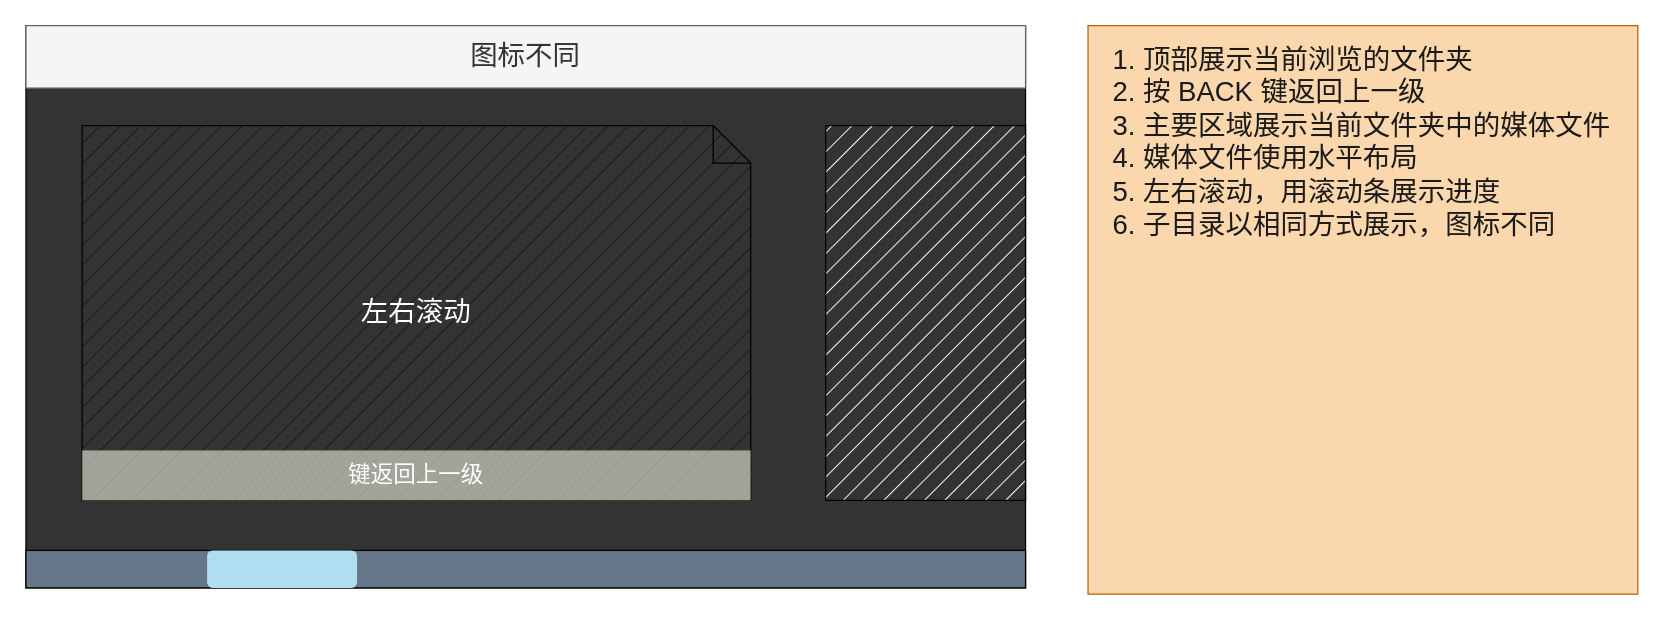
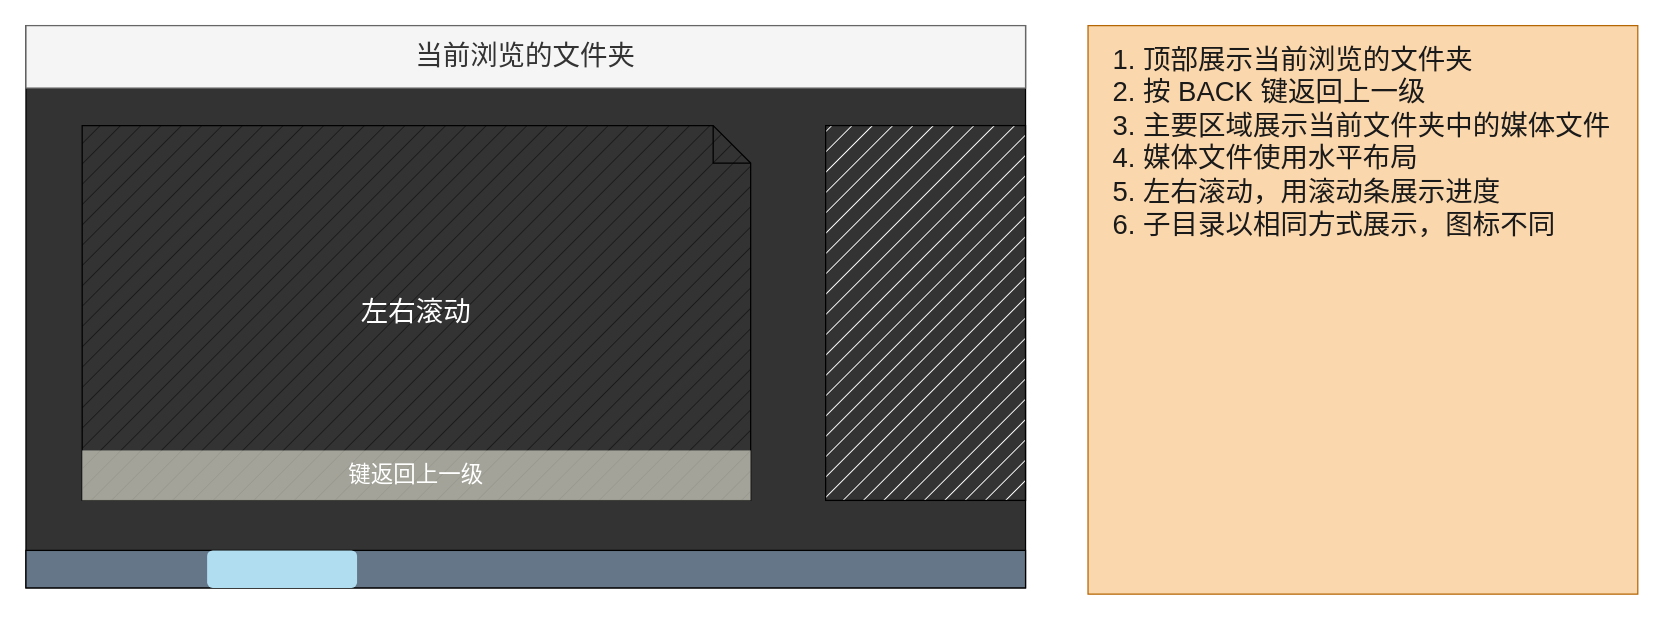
- <mxCell id="8" value="图标不同" style="text;html=1;strokeColor=#666666;fillColor=#f5f5f5;align=center;verticalAlign=middle;whiteSpace=wrap;rounded=0;fillStyle=auto;fontSize=22;fontColor=#333333;" vertex="1" parent="1"><mxGeometry x="20" y="20" width="800" height="50" as="geometry" /></mxCell>
+ <mxCell id="8" value="当前浏览的文件夹" style="text;html=1;strokeColor=#666666;fillColor=#f5f5f5;align=center;verticalAlign=middle;whiteSpace=wrap;rounded=0;fillStyle=auto;fontSize=22;fontColor=#333333;" vertex="1" parent="1"><mxGeometry x="20" y="20" width="800" height="50" as="geometry" /></mxCell>
